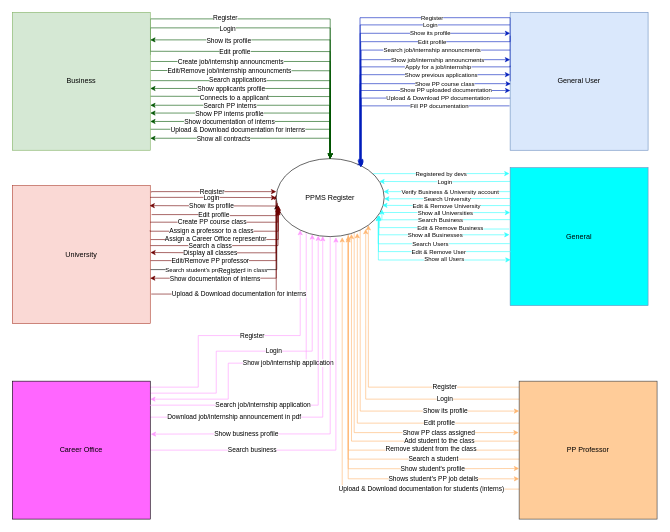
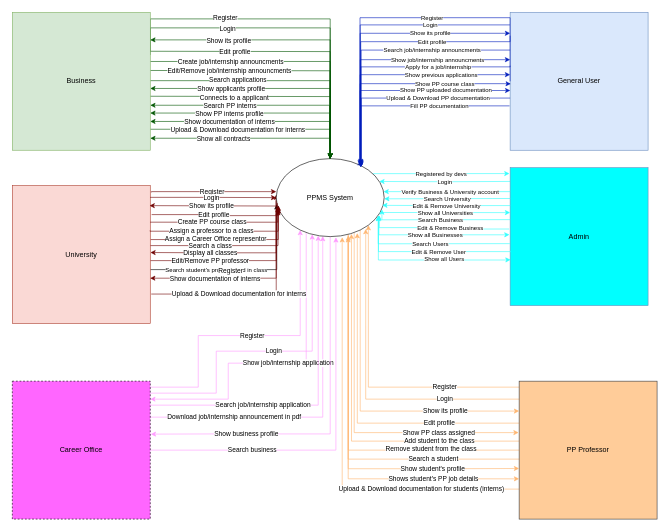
- <mxCell id="62" value="PPMS Register" style="ellipse;whiteSpace=wrap;html=1;rounded=1;gradientColor=none;" vertex="1" parent="1"><mxGeometry x="460" y="264" width="180" height="130" as="geometry" /></mxCell>
+ <mxCell id="62" value="PPMS System" style="ellipse;whiteSpace=wrap;html=1;rounded=1;gradientColor=none;" vertex="1" parent="1"><mxGeometry x="460" y="264" width="180" height="130" as="geometry" /></mxCell>
- <mxCell id="26" value="General" style="rounded=0;whiteSpace=wrap;html=1;fillColor=#00FFFF;strokeColor=#6c8ebf;" vertex="1" parent="1"><mxGeometry x="850" y="279" width="230" height="230" as="geometry" /></mxCell>
+ <mxCell id="26" value="Admin" style="rounded=0;whiteSpace=wrap;html=1;fillColor=#00FFFF;strokeColor=#6c8ebf;" vertex="1" parent="1"><mxGeometry x="850" y="279" width="230" height="230" as="geometry" /></mxCell>
- <mxCell id="13" value="Career Office" style="rounded=0;whiteSpace=wrap;html=1;gradientColor=none;fillColor=#FF66FF;" vertex="1" parent="1"><mxGeometry x="20" y="635" width="230" height="230" as="geometry" /></mxCell>
+ <mxCell id="13" value="Career Office" style="rounded=0;whiteSpace=wrap;html=1;gradientColor=none;fillColor=#FF66FF;dashed=1;" vertex="1" parent="1"><mxGeometry x="20" y="635" width="230" height="230" as="geometry" /></mxCell>
